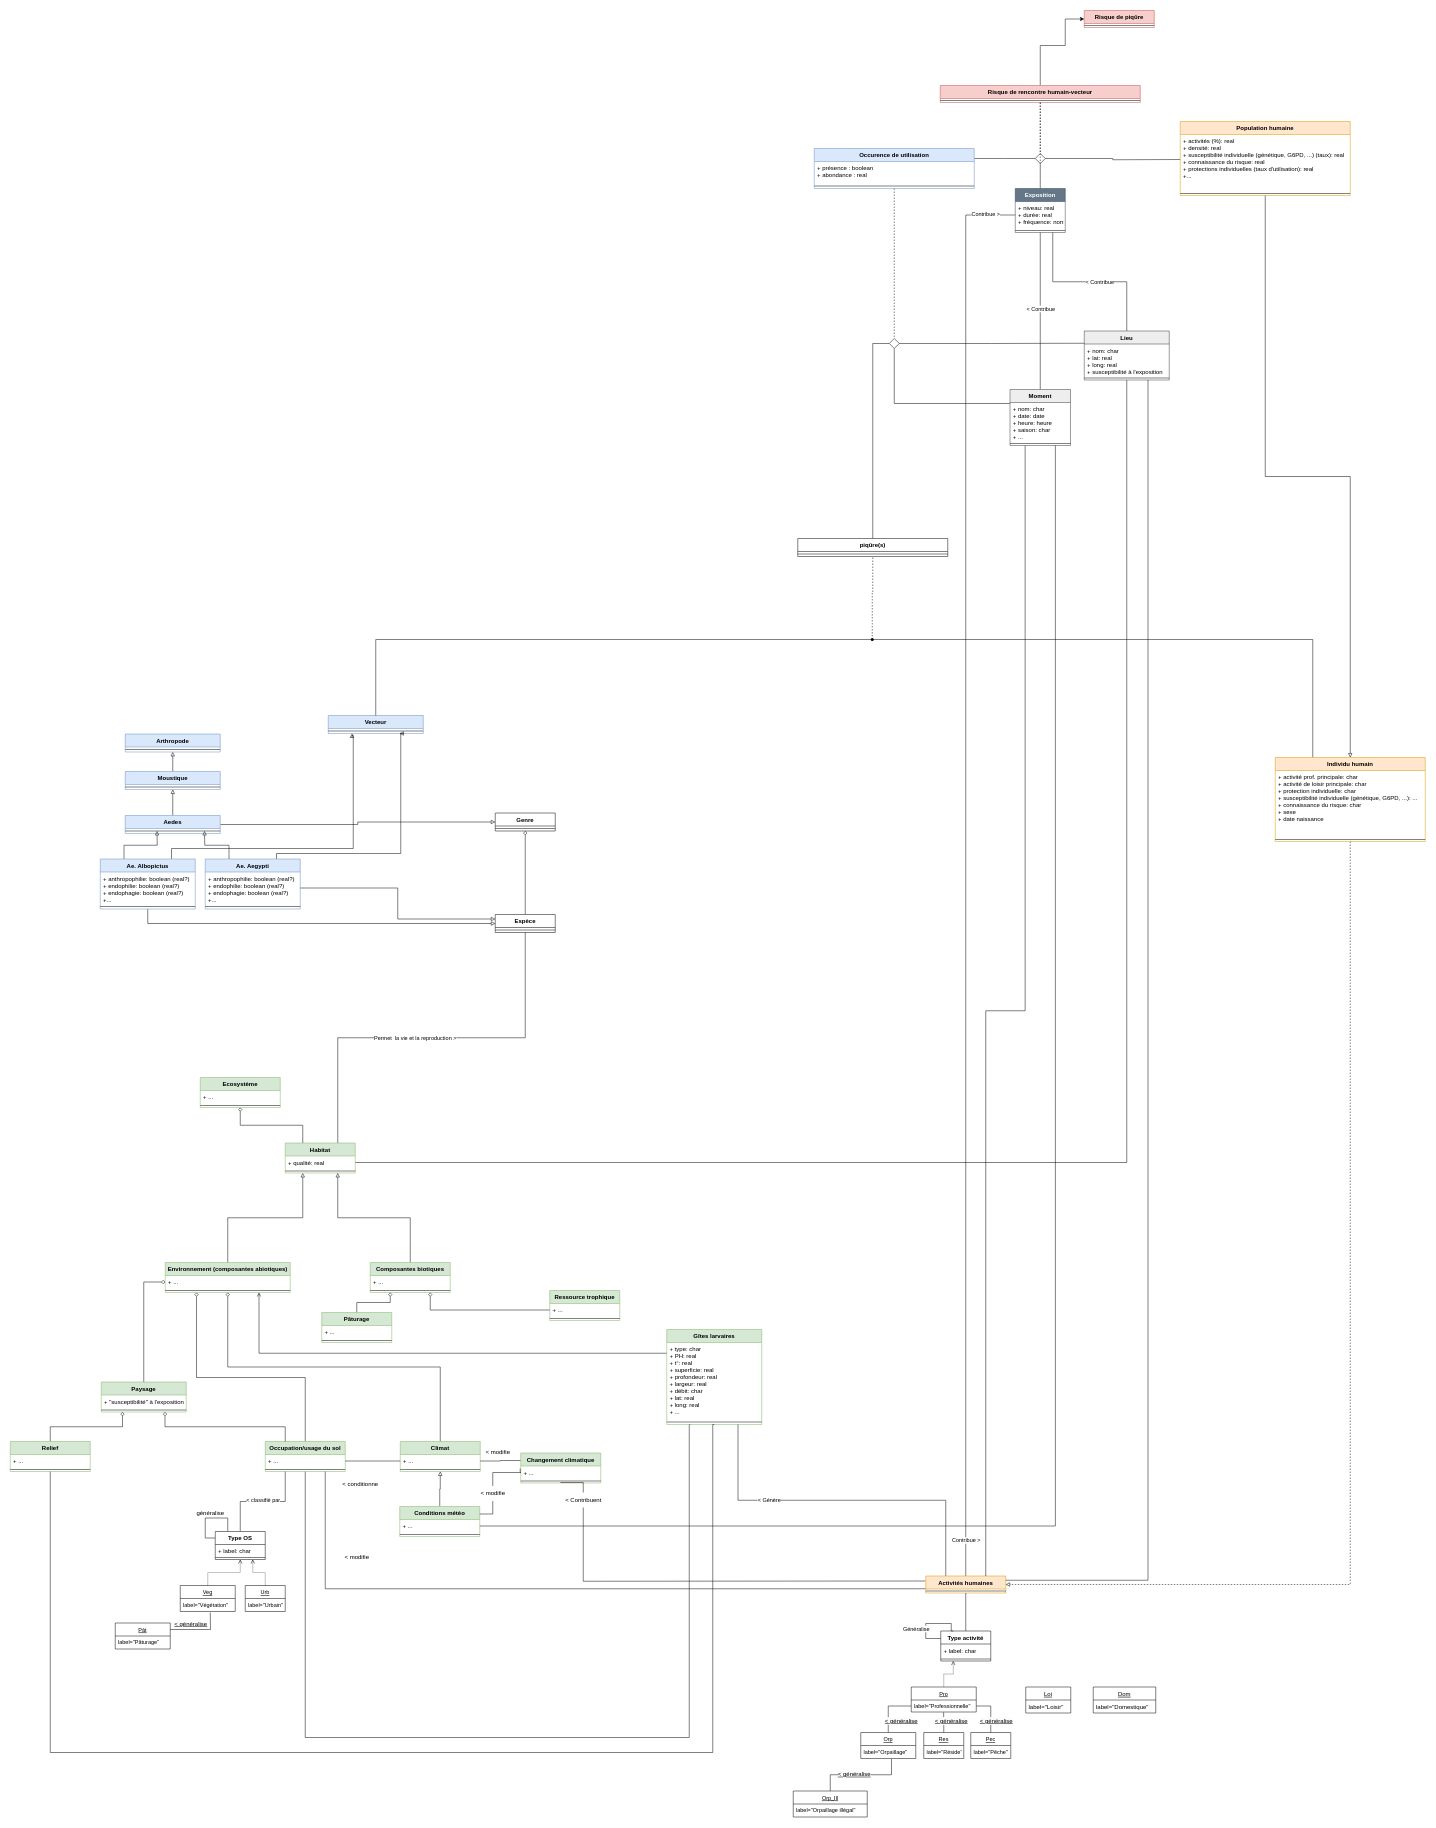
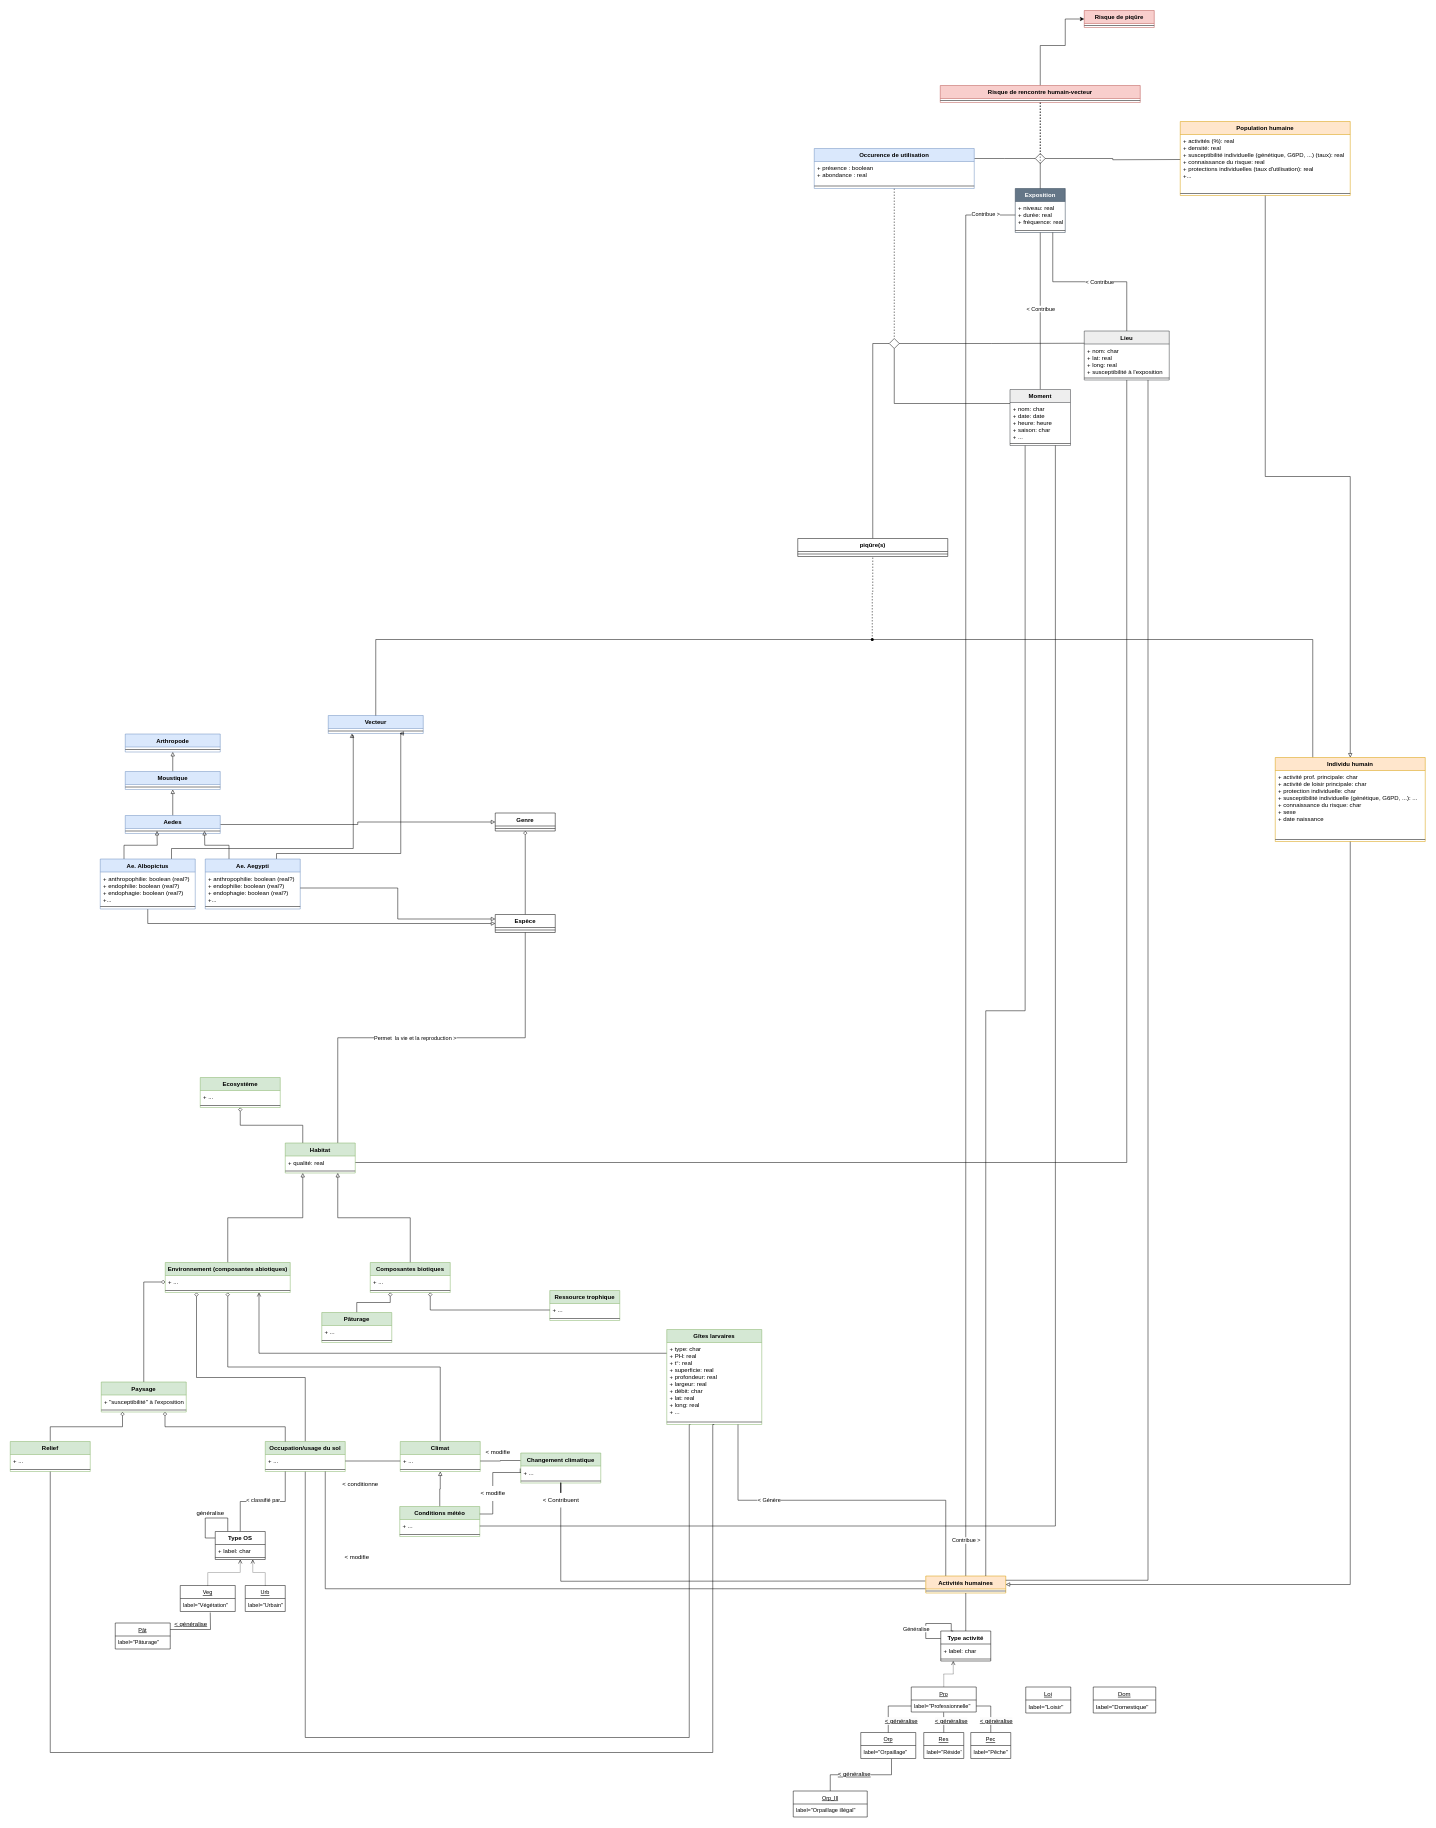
- <mxCell id="7" value="+ niveau: real&#10;+ durée: real&#10;+ fréquence: nom" style="text;align=left;verticalAlign=top;spacingLeft=4;spacingRight=4;overflow=hidden;rotatable=0;points=[[0,0.5],[1,0.5]];portConstraint=eastwest;" parent="6" vertex="1"><mxGeometry y="26" width="100" height="54" as="geometry" /></mxCell>
+ <mxCell id="7" value="+ niveau: real&#10;+ durée: real&#10;+ fréquence: real" style="text;align=left;verticalAlign=top;spacingLeft=4;spacingRight=4;overflow=hidden;rotatable=0;points=[[0,0.5],[1,0.5]];portConstraint=eastwest;" parent="6" vertex="1"><mxGeometry y="26" width="100" height="54" as="geometry" /></mxCell>
- <mxCell id="94" style="edgeStyle=orthogonalEdgeStyle;rounded=0;orthogonalLoop=1;jettySize=auto;html=1;entryX=1;entryY=0.5;entryDx=0;entryDy=0;endArrow=block;endFill=0;exitX=0.5;exitY=1;exitDx=0;exitDy=0;dashed=1;" parent="1" source="195" target="56" edge="1"><mxGeometry relative="1" as="geometry"><mxPoint x="2690" y="1720" as="sourcePoint" /></mxGeometry></mxCell>
+ <mxCell id="94" style="edgeStyle=orthogonalEdgeStyle;rounded=0;orthogonalLoop=1;jettySize=auto;html=1;entryX=1;entryY=0.5;entryDx=0;entryDy=0;endArrow=block;endFill=0;exitX=0.5;exitY=1;exitDx=0;exitDy=0;" parent="1" source="195" target="56" edge="1"><mxGeometry relative="1" as="geometry"><mxPoint x="2690" y="1720" as="sourcePoint" /></mxGeometry></mxCell>
- <mxCell id="165" value="&amp;lt; Contribuent" style="text;html=1;align=center;verticalAlign=middle;resizable=0;points=[];autosize=1;strokeColor=none;fillColor=none;" parent="1" vertex="1"><mxGeometry x="1116" y="2984" width="100" height="30" as="geometry" /></mxCell>
+ <mxCell id="165" value="&amp;lt; Contribuent" style="text;html=1;align=center;verticalAlign=middle;resizable=0;points=[];autosize=1;strokeColor=none;fillColor=none;" parent="1" vertex="1"><mxGeometry x="1071" y="2984" width="100" height="30" as="geometry" /></mxCell>
